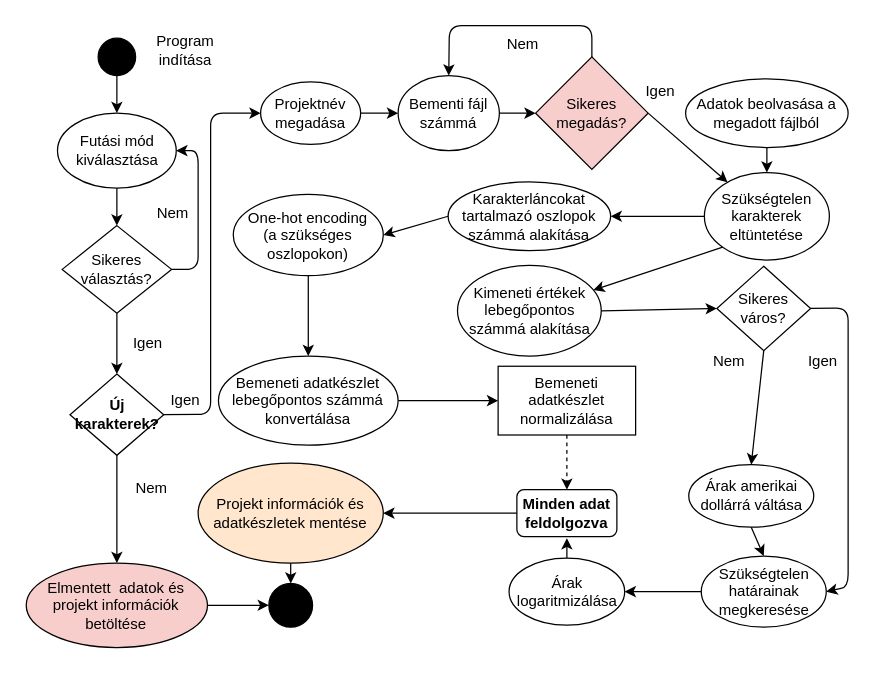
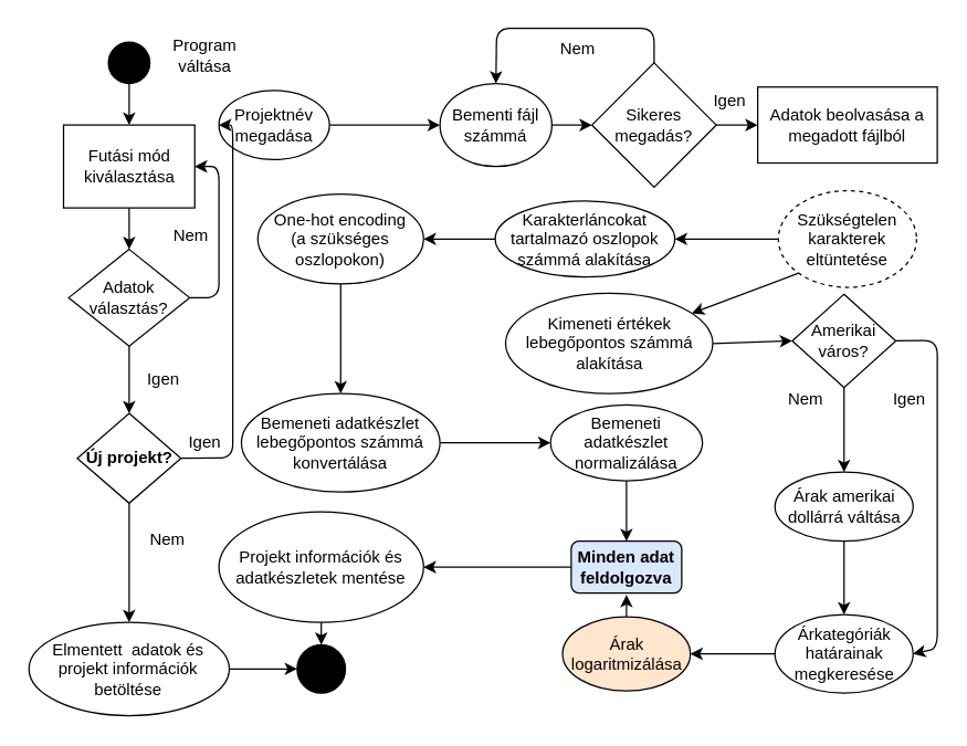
- <mxCell id="3" value="Program indítása" style="text;html=1;strokeColor=none;fillColor=none;align=center;verticalAlign=middle;whiteSpace=wrap;rounded=0;" parent="1" vertex="1"><mxGeometry x="128" y="30" width="40" height="20" as="geometry" /></mxCell>
+ <mxCell id="3" value="Program váltása" style="text;html=1;strokeColor=none;fillColor=none;align=center;verticalAlign=middle;whiteSpace=wrap;rounded=0;" parent="1" vertex="1"><mxGeometry x="128" y="30" width="40" height="20" as="geometry" /></mxCell>
- <mxCell id="9" value="Projektnév megadása" style="ellipse;whiteSpace=wrap;html=1;" parent="1" vertex="1"><mxGeometry x="208" y="65" width="80" height="50" as="geometry" /></mxCell>
+ <mxCell id="9" value="Projektnév megadása" style="ellipse;whiteSpace=wrap;html=1;" parent="1" vertex="1"><mxGeometry x="158" y="65" width="80" height="50" as="geometry" /></mxCell>
- <mxCell id="14" value="Sikeres megadás?" style="rhombus;whiteSpace=wrap;html=1;fillColor=#f8cecc;" parent="1" vertex="1"><mxGeometry x="428" y="45" width="90" height="90" as="geometry" /></mxCell>
+ <mxCell id="14" value="Sikeres megadás?" style="rhombus;whiteSpace=wrap;html=1;" parent="1" vertex="1"><mxGeometry x="428" y="45" width="90" height="90" as="geometry" /></mxCell>
- <mxCell id="18" value="Adatok beolvasása a megadott fájlból" style="ellipse;whiteSpace=wrap;html=1;" parent="1" vertex="1"><mxGeometry x="548" y="62.5" width="130" height="55" as="geometry" /></mxCell>
+ <mxCell id="18" value="Adatok beolvasása a megadott fájlból" style="whiteSpace=wrap;html=1;rounded=0;" parent="1" vertex="1"><mxGeometry x="548" y="62.5" width="130" height="55" as="geometry" /></mxCell>
- <mxCell id="17" value="" style="endArrow=classic;html=1;exitX=1;exitY=0.5;exitDx=0;exitDy=0;" parent="1" source="14" target="19" edge="1"><mxGeometry width="50" height="50" relative="1" as="geometry"><mxPoint x="488" y="270" as="sourcePoint" /><mxPoint x="538" y="220" as="targetPoint" /></mxGeometry></mxCell>
+ <mxCell id="17" value="" style="endArrow=classic;html=1;exitX=1;exitY=0.5;exitDx=0;exitDy=0;" parent="1" source="14" target="18" edge="1"><mxGeometry width="50" height="50" relative="1" as="geometry"><mxPoint x="488" y="270" as="sourcePoint" /><mxPoint x="538" y="220" as="targetPoint" /></mxGeometry></mxCell>
- <mxCell id="7" value="Futási mód kiválasztása" style="ellipse;whiteSpace=wrap;html=1;" parent="1" vertex="1"><mxGeometry x="45.5" y="90" width="95" height="60" as="geometry" /></mxCell>
+ <mxCell id="7" value="Futási mód kiválasztása" style="whiteSpace=wrap;html=1;rounded=0;" parent="1" vertex="1"><mxGeometry x="45.5" y="90" width="95" height="60" as="geometry" /></mxCell>
- <mxCell id="36" value="" style="endArrow=classic;html=1;exitX=0.5;exitY=1;exitDx=0;exitDy=0;entryX=0.5;entryY=0;entryDx=0;entryDy=0;" parent="1" source="18" target="19" edge="1"><mxGeometry width="50" height="50" relative="1" as="geometry"><mxPoint x="488" y="290" as="sourcePoint" /><mxPoint x="538" y="240" as="targetPoint" /></mxGeometry></mxCell>
- <mxCell id="19" value="Szükségtelen karakterek eltüntetése" style="ellipse;whiteSpace=wrap;html=1;" parent="1" vertex="1"><mxGeometry x="563" y="137.5" width="100" height="70" as="geometry" /></mxCell>
+ <mxCell id="19" value="Szükségtelen karakterek eltüntetése" style="ellipse;whiteSpace=wrap;html=1;dashed=1;" parent="1" vertex="1"><mxGeometry x="563" y="137.5" width="100" height="70" as="geometry" /></mxCell>
- <mxCell id="33" value="&lt;div&gt;One-hot encoding&lt;/div&gt;&lt;div&gt;(a szükséges oszlopokon)&lt;br&gt;&lt;/div&gt;" style="ellipse;whiteSpace=wrap;html=1;" parent="1" vertex="1"><mxGeometry x="186.13" y="155" width="120" height="65" as="geometry" /></mxCell>
+ <mxCell id="33" value="&lt;div&gt;One-hot encoding&lt;/div&gt;&lt;div&gt;(a szükséges oszlopokon)&lt;br&gt;&lt;/div&gt;" style="ellipse;whiteSpace=wrap;html=1;" parent="1" vertex="1"><mxGeometry x="186.13" y="140" width="120" height="65" as="geometry" /></mxCell>
- <mxCell id="45" value="Sikeres választás?" style="rhombus;whiteSpace=wrap;html=1;" parent="1" vertex="1"><mxGeometry x="49.25" y="180" width="87.5" height="70" as="geometry" /></mxCell>
+ <mxCell id="45" value="Adatok választás?" style="rhombus;whiteSpace=wrap;html=1;" parent="1" vertex="1"><mxGeometry x="49.25" y="180" width="87.5" height="70" as="geometry" /></mxCell>
- <mxCell id="52" value="Sikeres város?" style="rhombus;whiteSpace=wrap;html=1;" vertex="1" parent="1"><mxGeometry x="573" y="212.5" width="75" height="67.5" as="geometry" /></mxCell>
+ <mxCell id="52" value="Amerikai város?" style="rhombus;whiteSpace=wrap;html=1;" vertex="1" parent="1"><mxGeometry x="573" y="212.5" width="75" height="67.5" as="geometry" /></mxCell>
- <mxCell id="26" value="Kimeneti értékek lebegőpontos számmá alakítása" style="ellipse;whiteSpace=wrap;html=1;" parent="1" vertex="1"><mxGeometry x="365.5" y="211.88" width="115" height="72.5" as="geometry" /></mxCell>
+ <mxCell id="26" value="Kimeneti értékek lebegőpontos számmá alakítása" style="ellipse;whiteSpace=wrap;html=1;" parent="1" vertex="1"><mxGeometry x="365.5" y="211.88" width="150" height="72.5" as="geometry" /></mxCell>
- <mxCell id="22" value="Bemeneti adatkészlet normalizálása" style="whiteSpace=wrap;html=1;rounded=0;" parent="1" vertex="1"><mxGeometry x="398" y="292.5" width="110" height="55" as="geometry" /></mxCell>
+ <mxCell id="22" value="Bemeneti adatkészlet normalizálása" style="ellipse;whiteSpace=wrap;html=1;" parent="1" vertex="1"><mxGeometry x="398" y="292.5" width="110" height="55" as="geometry" /></mxCell>
- <mxCell id="5" value="&lt;b&gt;Új karakterek?&lt;br&gt;&lt;/b&gt;" style="rhombus;whiteSpace=wrap;html=1;" parent="1" vertex="1"><mxGeometry x="55.5" y="298.75" width="75" height="65" as="geometry" /></mxCell>
+ <mxCell id="5" value="&lt;b&gt;Új projekt?&lt;br&gt;&lt;/b&gt;" style="rhombus;whiteSpace=wrap;html=1;" parent="1" vertex="1"><mxGeometry x="55.5" y="298.75" width="75" height="65" as="geometry" /></mxCell>
- <mxCell id="43" value="" style="endArrow=classic;html=1;exitX=0.5;exitY=1;exitDx=0;exitDy=0;entryX=0.5;entryY=0;entryDx=0;entryDy=0;dashed=1;" parent="1" source="22" target="42" edge="1"><mxGeometry width="50" height="50" relative="1" as="geometry"><mxPoint x="348" y="300" as="sourcePoint" /><mxPoint x="398" y="250" as="targetPoint" /></mxGeometry></mxCell>
+ <mxCell id="43" value="" style="endArrow=classic;html=1;exitX=0.5;exitY=1;exitDx=0;exitDy=0;entryX=0.5;entryY=0;entryDx=0;entryDy=0;" parent="1" source="22" target="42" edge="1"><mxGeometry width="50" height="50" relative="1" as="geometry"><mxPoint x="348" y="300" as="sourcePoint" /><mxPoint x="398" y="250" as="targetPoint" /></mxGeometry></mxCell>
- <mxCell id="27" value="Árak amerikai dollárrá váltása" style="ellipse;whiteSpace=wrap;html=1;" parent="1" vertex="1"><mxGeometry x="550.5" y="371.25" width="100" height="50" as="geometry" /></mxCell>
+ <mxCell id="27" value="Árak amerikai dollárrá váltása" style="ellipse;whiteSpace=wrap;html=1;" parent="1" vertex="1"><mxGeometry x="560.5" y="341.25" width="100" height="50" as="geometry" /></mxCell>
- <mxCell id="37" value="Projekt információk és adatkészletek mentése" style="ellipse;whiteSpace=wrap;html=1;fillColor=#ffe6cc;" parent="1" vertex="1"><mxGeometry x="158" y="370" width="148.13" height="80" as="geometry" /></mxCell>
+ <mxCell id="37" value="Projekt információk és adatkészletek mentése" style="ellipse;whiteSpace=wrap;html=1;" parent="1" vertex="1"><mxGeometry x="158" y="370" width="148.13" height="80" as="geometry" /></mxCell>
- <mxCell id="42" value="&lt;b&gt;Minden adat feldolgozva&lt;br&gt;&lt;/b&gt;" style="rounded=1;whiteSpace=wrap;html=1;" parent="1" vertex="1"><mxGeometry x="413" y="391.25" width="80" height="37.5" as="geometry" /></mxCell>
+ <mxCell id="42" value="&lt;b&gt;Minden adat feldolgozva&lt;br&gt;&lt;/b&gt;" style="rounded=1;whiteSpace=wrap;html=1;fillColor=#dae8fc;" parent="1" vertex="1"><mxGeometry x="413" y="391.25" width="80" height="37.5" as="geometry" /></mxCell>
- <mxCell id="28" value="Árak logaritmizálása" style="ellipse;whiteSpace=wrap;html=1;" parent="1" vertex="1"><mxGeometry x="406.75" y="445.94" width="92.5" height="53.75" as="geometry" /></mxCell>
+ <mxCell id="28" value="Árak logaritmizálása" style="ellipse;whiteSpace=wrap;html=1;fillColor=#ffe6cc;" parent="1" vertex="1"><mxGeometry x="406.75" y="445.94" width="92.5" height="53.75" as="geometry" /></mxCell>
- <mxCell id="44" value="Szükségtelen határainak megkeresése" style="ellipse;whiteSpace=wrap;html=1;" parent="1" vertex="1"><mxGeometry x="560.5" y="444.38" width="100" height="56.87" as="geometry" /></mxCell>
+ <mxCell id="44" value="Árkategóriák határainak megkeresése" style="ellipse;whiteSpace=wrap;html=1;" parent="1" vertex="1"><mxGeometry x="560.5" y="444.38" width="100" height="56.87" as="geometry" /></mxCell>
- <mxCell id="6" value="Elmentett&amp;nbsp; adatok és projekt információk betöltése" style="ellipse;whiteSpace=wrap;html=1;fillColor=#f8cecc;" parent="1" vertex="1"><mxGeometry x="20.49" y="450" width="145.01" height="67.5" as="geometry" /></mxCell>
+ <mxCell id="6" value="Elmentett&amp;nbsp; adatok és projekt információk betöltése" style="ellipse;whiteSpace=wrap;html=1;" parent="1" vertex="1"><mxGeometry x="20.49" y="450" width="145.01" height="67.5" as="geometry" /></mxCell>
